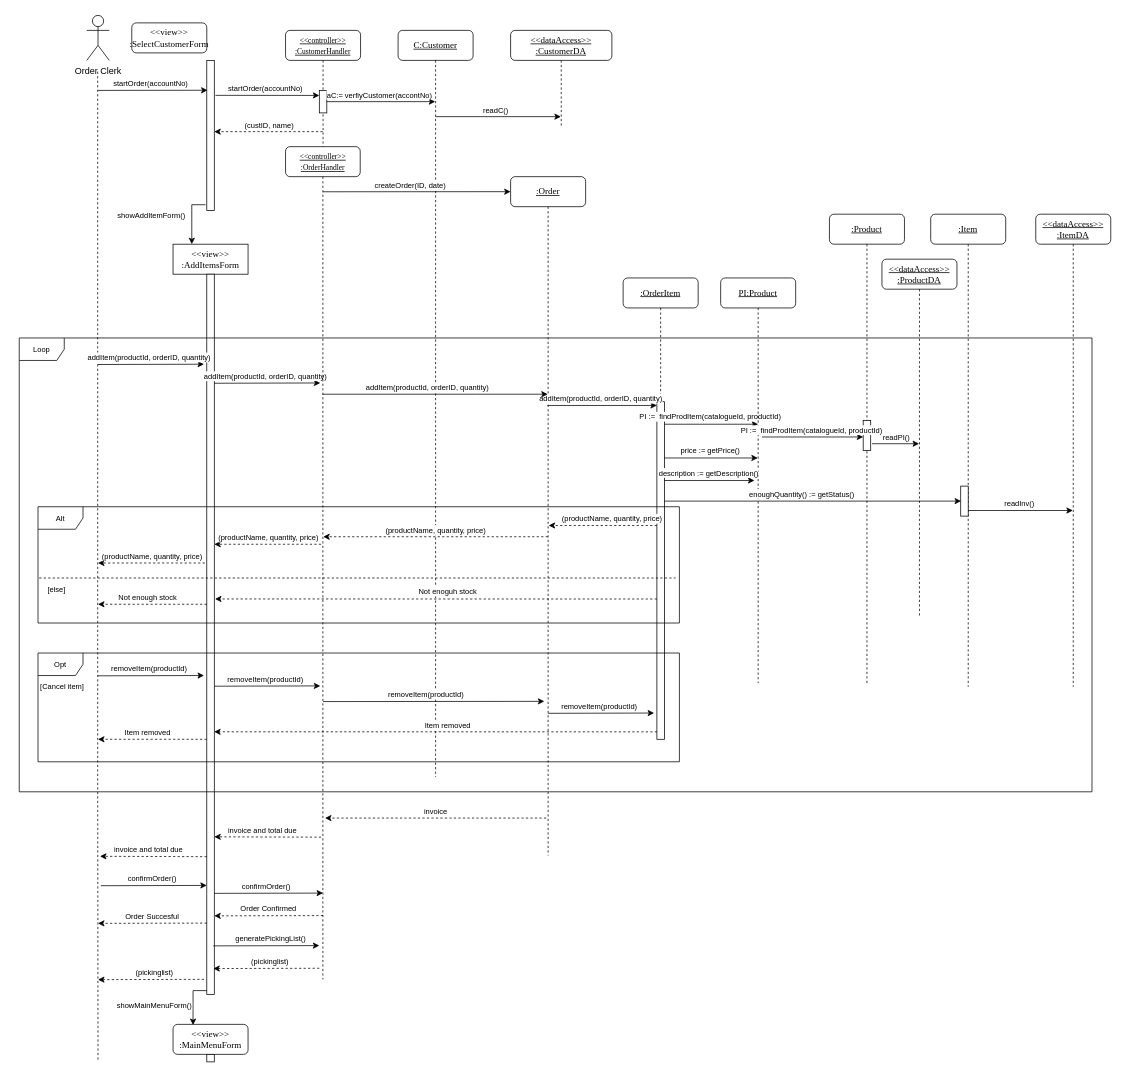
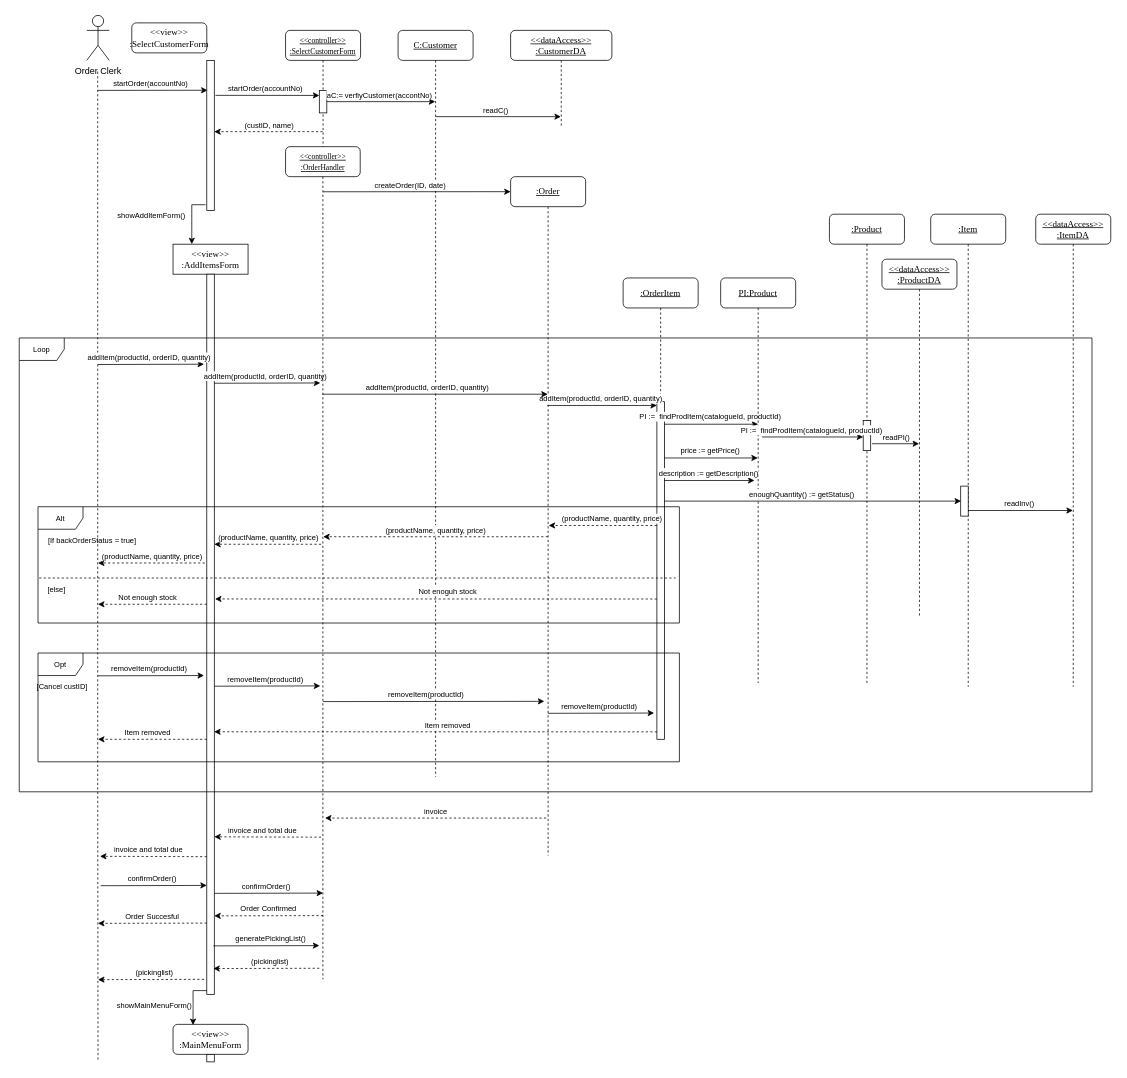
- <mxCell id="4" value="&lt;u style=&quot;font-size: 10px&quot;&gt;&amp;lt;&amp;lt;controller&amp;gt;&amp;gt;&lt;br&gt;:CustomerHandler&lt;/u&gt;" style="shape=umlLifeline;perimeter=lifelinePerimeter;whiteSpace=wrap;html=1;container=1;collapsible=0;recursiveResize=0;outlineConnect=0;rounded=1;shadow=0;comic=0;labelBackgroundColor=none;strokeWidth=1;fontFamily=Verdana;fontSize=12;align=center;" parent="1" vertex="1"><mxGeometry x="380" y="40" width="100" height="155" as="geometry" /></mxCell>
+ <mxCell id="4" value="&lt;u style=&quot;font-size: 10px&quot;&gt;&amp;lt;&amp;lt;controller&amp;gt;&amp;gt;&lt;br&gt;:SelectCustomerForm&lt;/u&gt;" style="shape=umlLifeline;perimeter=lifelinePerimeter;whiteSpace=wrap;html=1;container=1;collapsible=0;recursiveResize=0;outlineConnect=0;rounded=1;shadow=0;comic=0;labelBackgroundColor=none;strokeWidth=1;fontFamily=Verdana;fontSize=12;align=center;" parent="1" vertex="1"><mxGeometry x="380" y="40" width="100" height="155" as="geometry" /></mxCell>
+ <mxCell id="81" value="[If backOrderStatus = true]" style="text;html=1;strokeColor=none;fillColor=none;align=center;verticalAlign=middle;whiteSpace=wrap;rounded=0;fontSize=10;" parent="1" vertex="1"><mxGeometry x="60" y="705" width="125" height="30" as="geometry" /></mxCell>
- <mxCell id="83" value="[Cancel item]" style="text;html=1;strokeColor=none;fillColor=none;align=center;verticalAlign=middle;whiteSpace=wrap;rounded=0;fontSize=10;" parent="1" vertex="1"><mxGeometry x="20" y="900" width="125" height="30" as="geometry" /></mxCell>
+ <mxCell id="83" value="[Cancel custID]" style="text;html=1;strokeColor=none;fillColor=none;align=center;verticalAlign=middle;whiteSpace=wrap;rounded=0;fontSize=10;" parent="1" vertex="1"><mxGeometry x="20" y="900" width="125" height="30" as="geometry" /></mxCell>
